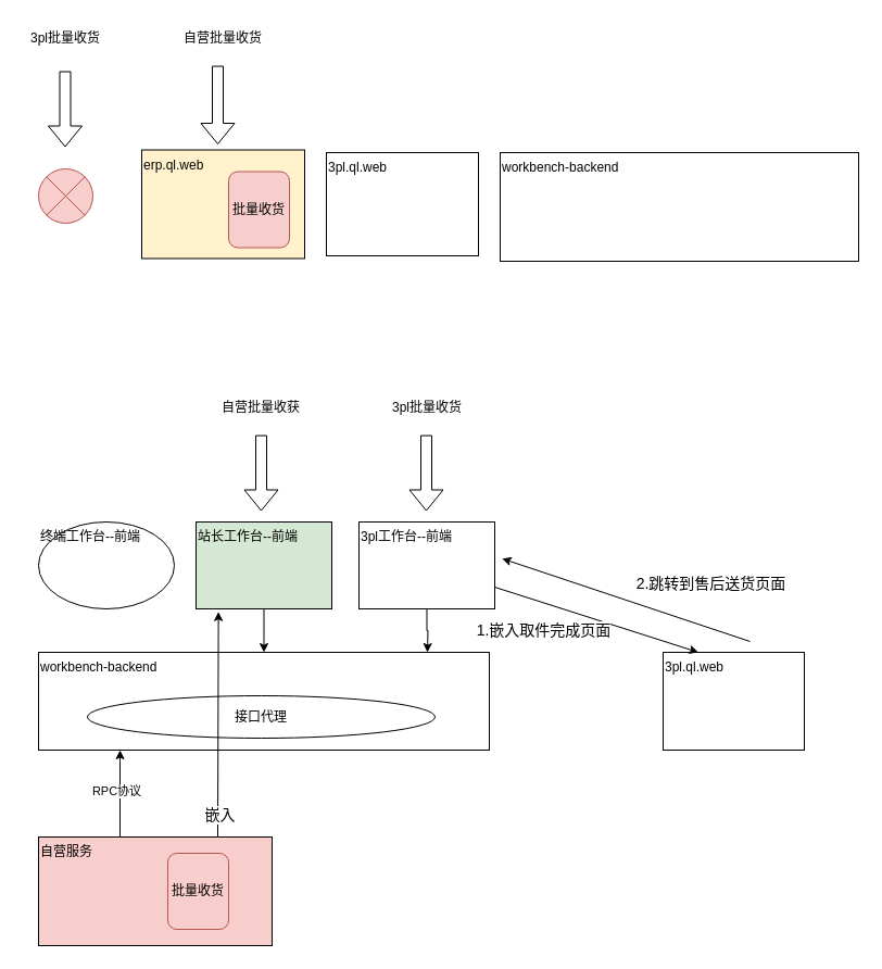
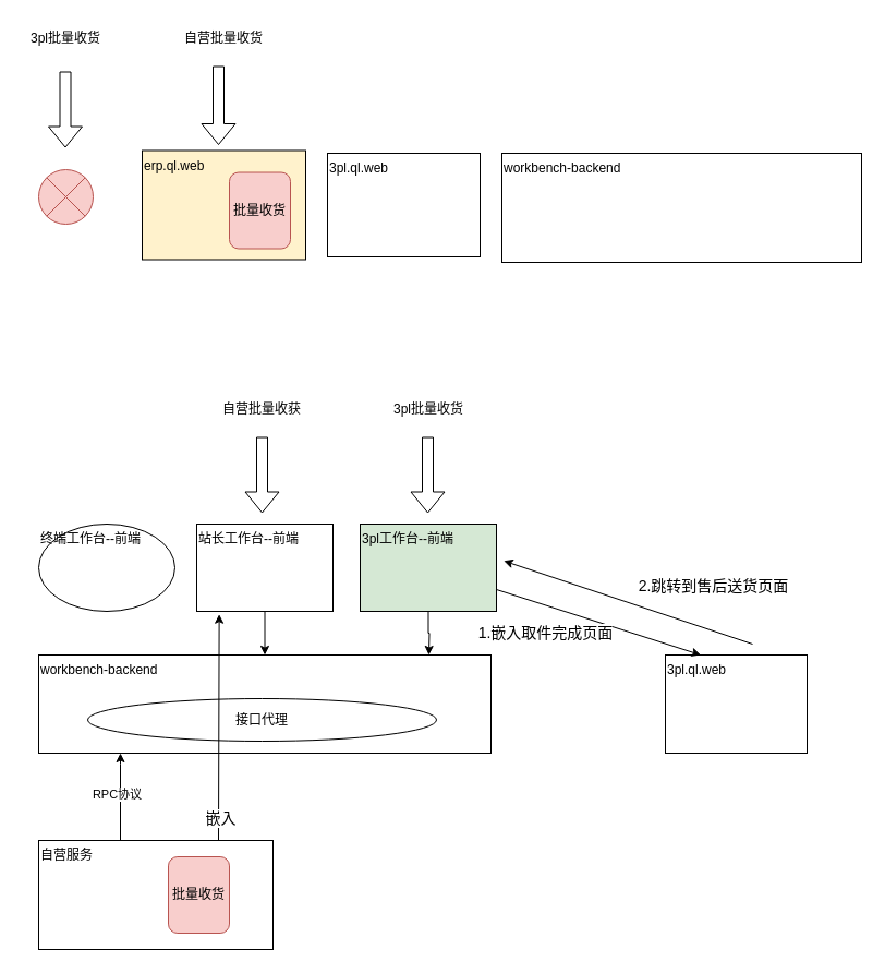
- <mxCell id="19" value="站长工作台--前端" style="rounded=0;whiteSpace=wrap;html=1;align=left;verticalAlign=top;fillColor=#d5e8d4;" vertex="1" parent="1"><mxGeometry x="180" y="480" width="125" height="80" as="geometry" /></mxCell>
+ <mxCell id="19" value="站长工作台--前端" style="rounded=0;whiteSpace=wrap;html=1;align=left;verticalAlign=top;" vertex="1" parent="1"><mxGeometry x="180" y="480" width="125" height="80" as="geometry" /></mxCell>
- <mxCell id="21" value="3pl工作台--前端" style="rounded=0;whiteSpace=wrap;html=1;align=left;verticalAlign=top;" vertex="1" parent="1"><mxGeometry x="330" y="480" width="125" height="80" as="geometry" /></mxCell>
+ <mxCell id="21" value="3pl工作台--前端" style="rounded=0;whiteSpace=wrap;html=1;align=left;verticalAlign=top;fillColor=#d5e8d4;" vertex="1" parent="1"><mxGeometry x="330" y="480" width="125" height="80" as="geometry" /></mxCell>
- <mxCell id="13" value="自营服务" style="rounded=0;whiteSpace=wrap;html=1;verticalAlign=top;align=left;fillColor=#f8cecc;" vertex="1" parent="1"><mxGeometry x="35" y="770" width="215" height="100" as="geometry" /></mxCell>
+ <mxCell id="13" value="自营服务" style="rounded=0;whiteSpace=wrap;html=1;verticalAlign=top;align=left;" vertex="1" parent="1"><mxGeometry x="35" y="770" width="215" height="100" as="geometry" /></mxCell>
